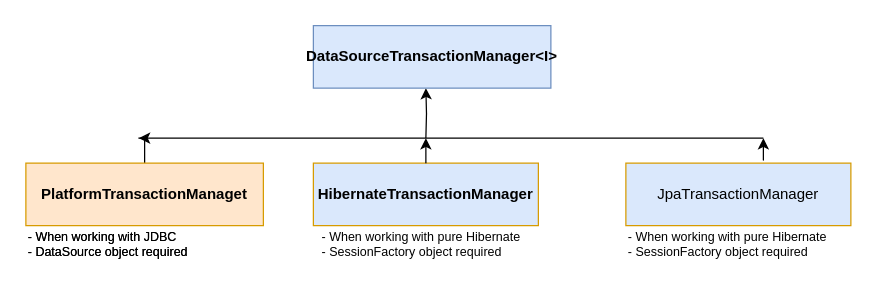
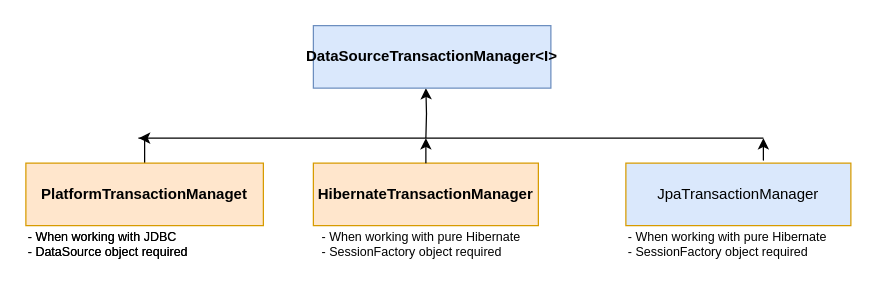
- <mxCell id="8" value="HibernateTransactionManager" style="rounded=0;whiteSpace=wrap;html=1;fillColor=#dae8fc;strokeColor=#d79b00;fontStyle=1;" vertex="1" parent="1"><mxGeometry x="250" y="130" width="180" height="50" as="geometry" /></mxCell>
+ <mxCell id="8" value="HibernateTransactionManager" style="rounded=0;whiteSpace=wrap;html=1;fillColor=#ffe6cc;strokeColor=#d79b00;fontStyle=1" vertex="1" parent="1"><mxGeometry x="250" y="130" width="180" height="50" as="geometry" /></mxCell>
